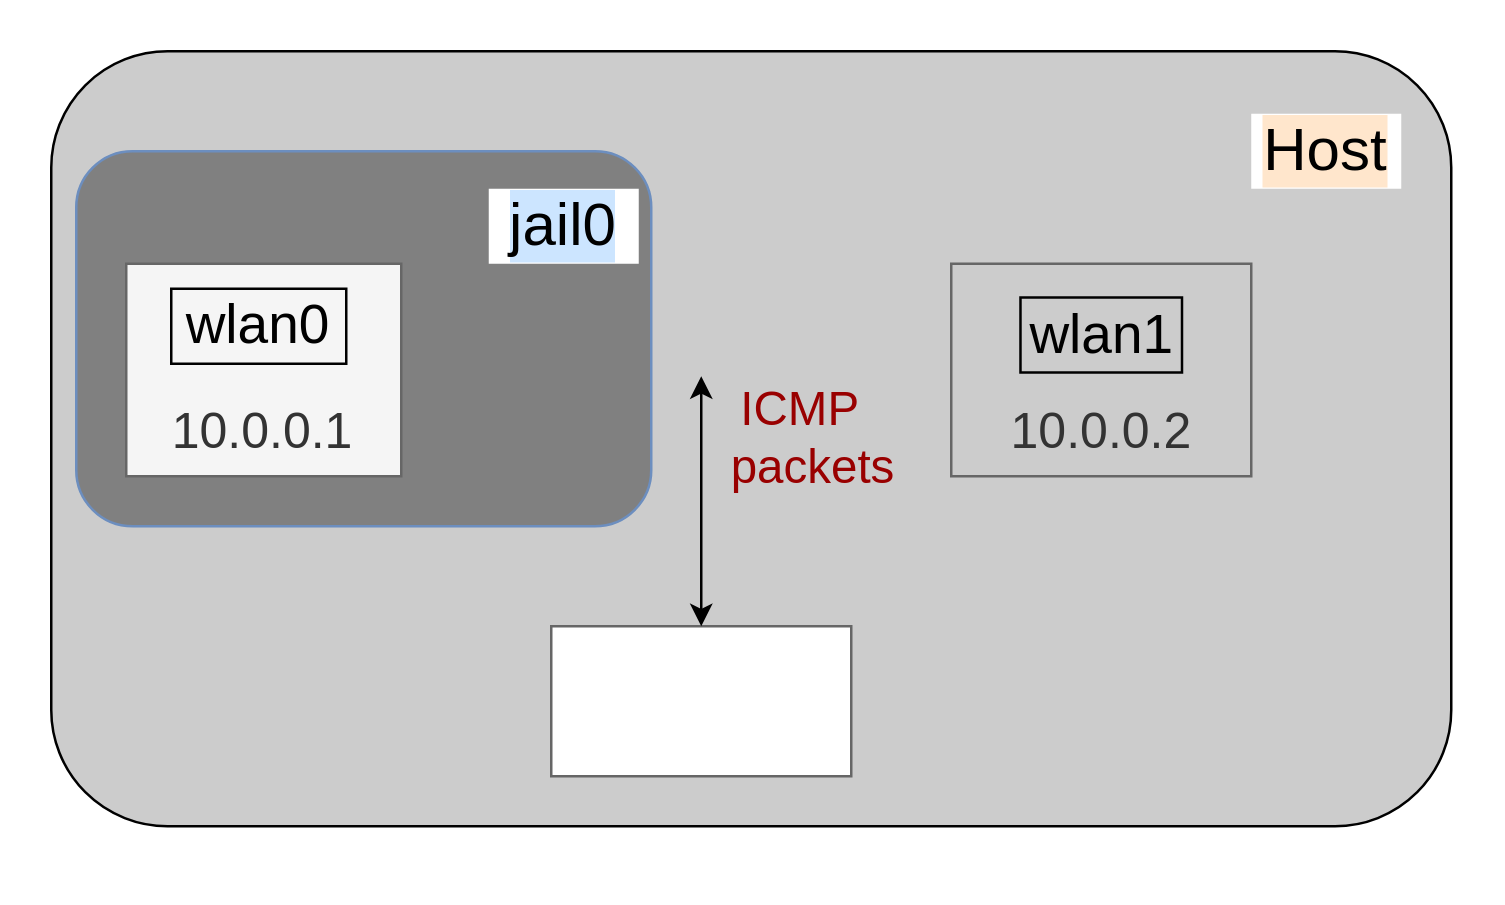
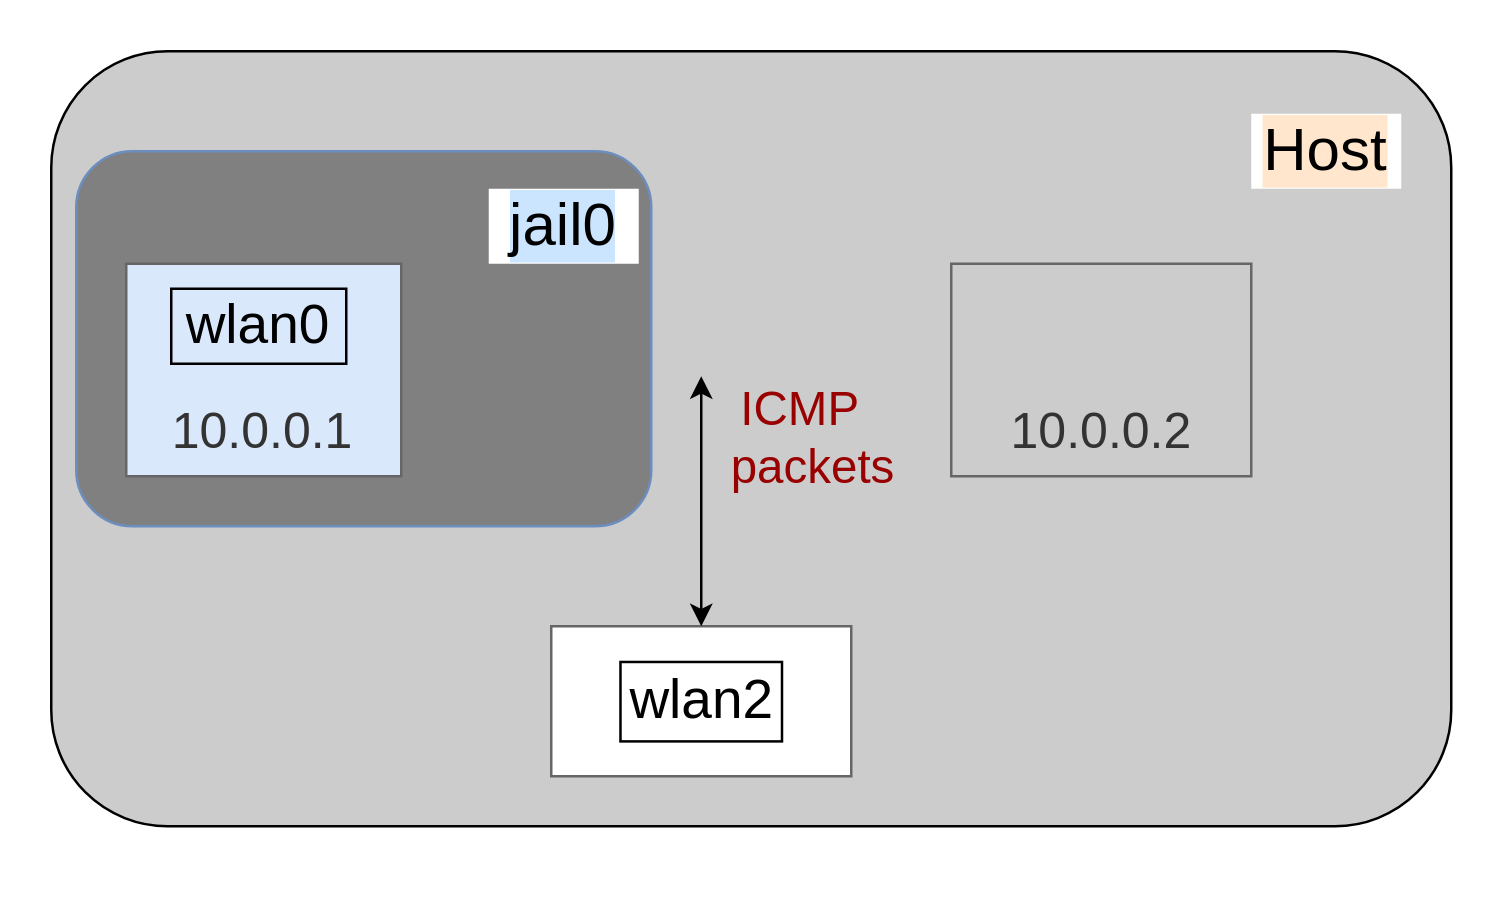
- <mxCell id="11" value="&lt;font style=&quot;font-size: 22px;&quot;&gt;wlan1&lt;/font&gt;" style="text;html=1;strokeColor=default;fillColor=none;align=center;verticalAlign=middle;whiteSpace=wrap;rounded=0;fontSize=20;" parent="9" vertex="1"><mxGeometry x="27.691" y="13.5" width="64.615" height="30" as="geometry" /></mxCell>
- <mxCell id="4" value="&lt;span style=&quot;font-size: 20px;&quot;&gt;&#09;&lt;/span&gt;&lt;br style=&quot;font-size: 20px;&quot;&gt;&lt;span style=&quot;font-size: 20px;&quot;&gt;&#09;&lt;/span&gt;&lt;span style=&quot;&quot;&gt;&#09;&lt;br&gt;&lt;/span&gt;&amp;nbsp; &amp;nbsp;10.0.0.1" style="rounded=0;whiteSpace=wrap;html=1;align=left;fontSize=20;verticalAlign=top;fillColor=#f5f5f5;fontColor=#333333;strokeColor=#666666;" parent="1" vertex="1"><mxGeometry x="50" y="105" width="110" height="85" as="geometry" /></mxCell>
+ <mxCell id="4" value="&lt;span style=&quot;font-size: 20px;&quot;&gt;&#09;&lt;/span&gt;&lt;br style=&quot;font-size: 20px;&quot;&gt;&lt;span style=&quot;font-size: 20px;&quot;&gt;&#09;&lt;/span&gt;&lt;span style=&quot;&quot;&gt;&#09;&lt;br&gt;&lt;/span&gt;&amp;nbsp; &amp;nbsp;10.0.0.1" style="rounded=0;whiteSpace=wrap;html=1;align=left;fontSize=20;verticalAlign=top;fillColor=#dae8fc;fontColor=#333333;strokeColor=#666666;" parent="1" vertex="1"><mxGeometry x="50" y="105" width="110" height="85" as="geometry" /></mxCell>
+ <mxCell id="14" value="&lt;font style=&quot;font-size: 22px;&quot;&gt;wlan2&lt;/font&gt;" style="text;html=1;strokeColor=default;fillColor=none;align=center;verticalAlign=middle;whiteSpace=wrap;rounded=0;fontSize=20;" vertex="1" parent="12"><mxGeometry x="27.691" y="14.294" width="64.615" height="31.765" as="geometry" /></mxCell>
